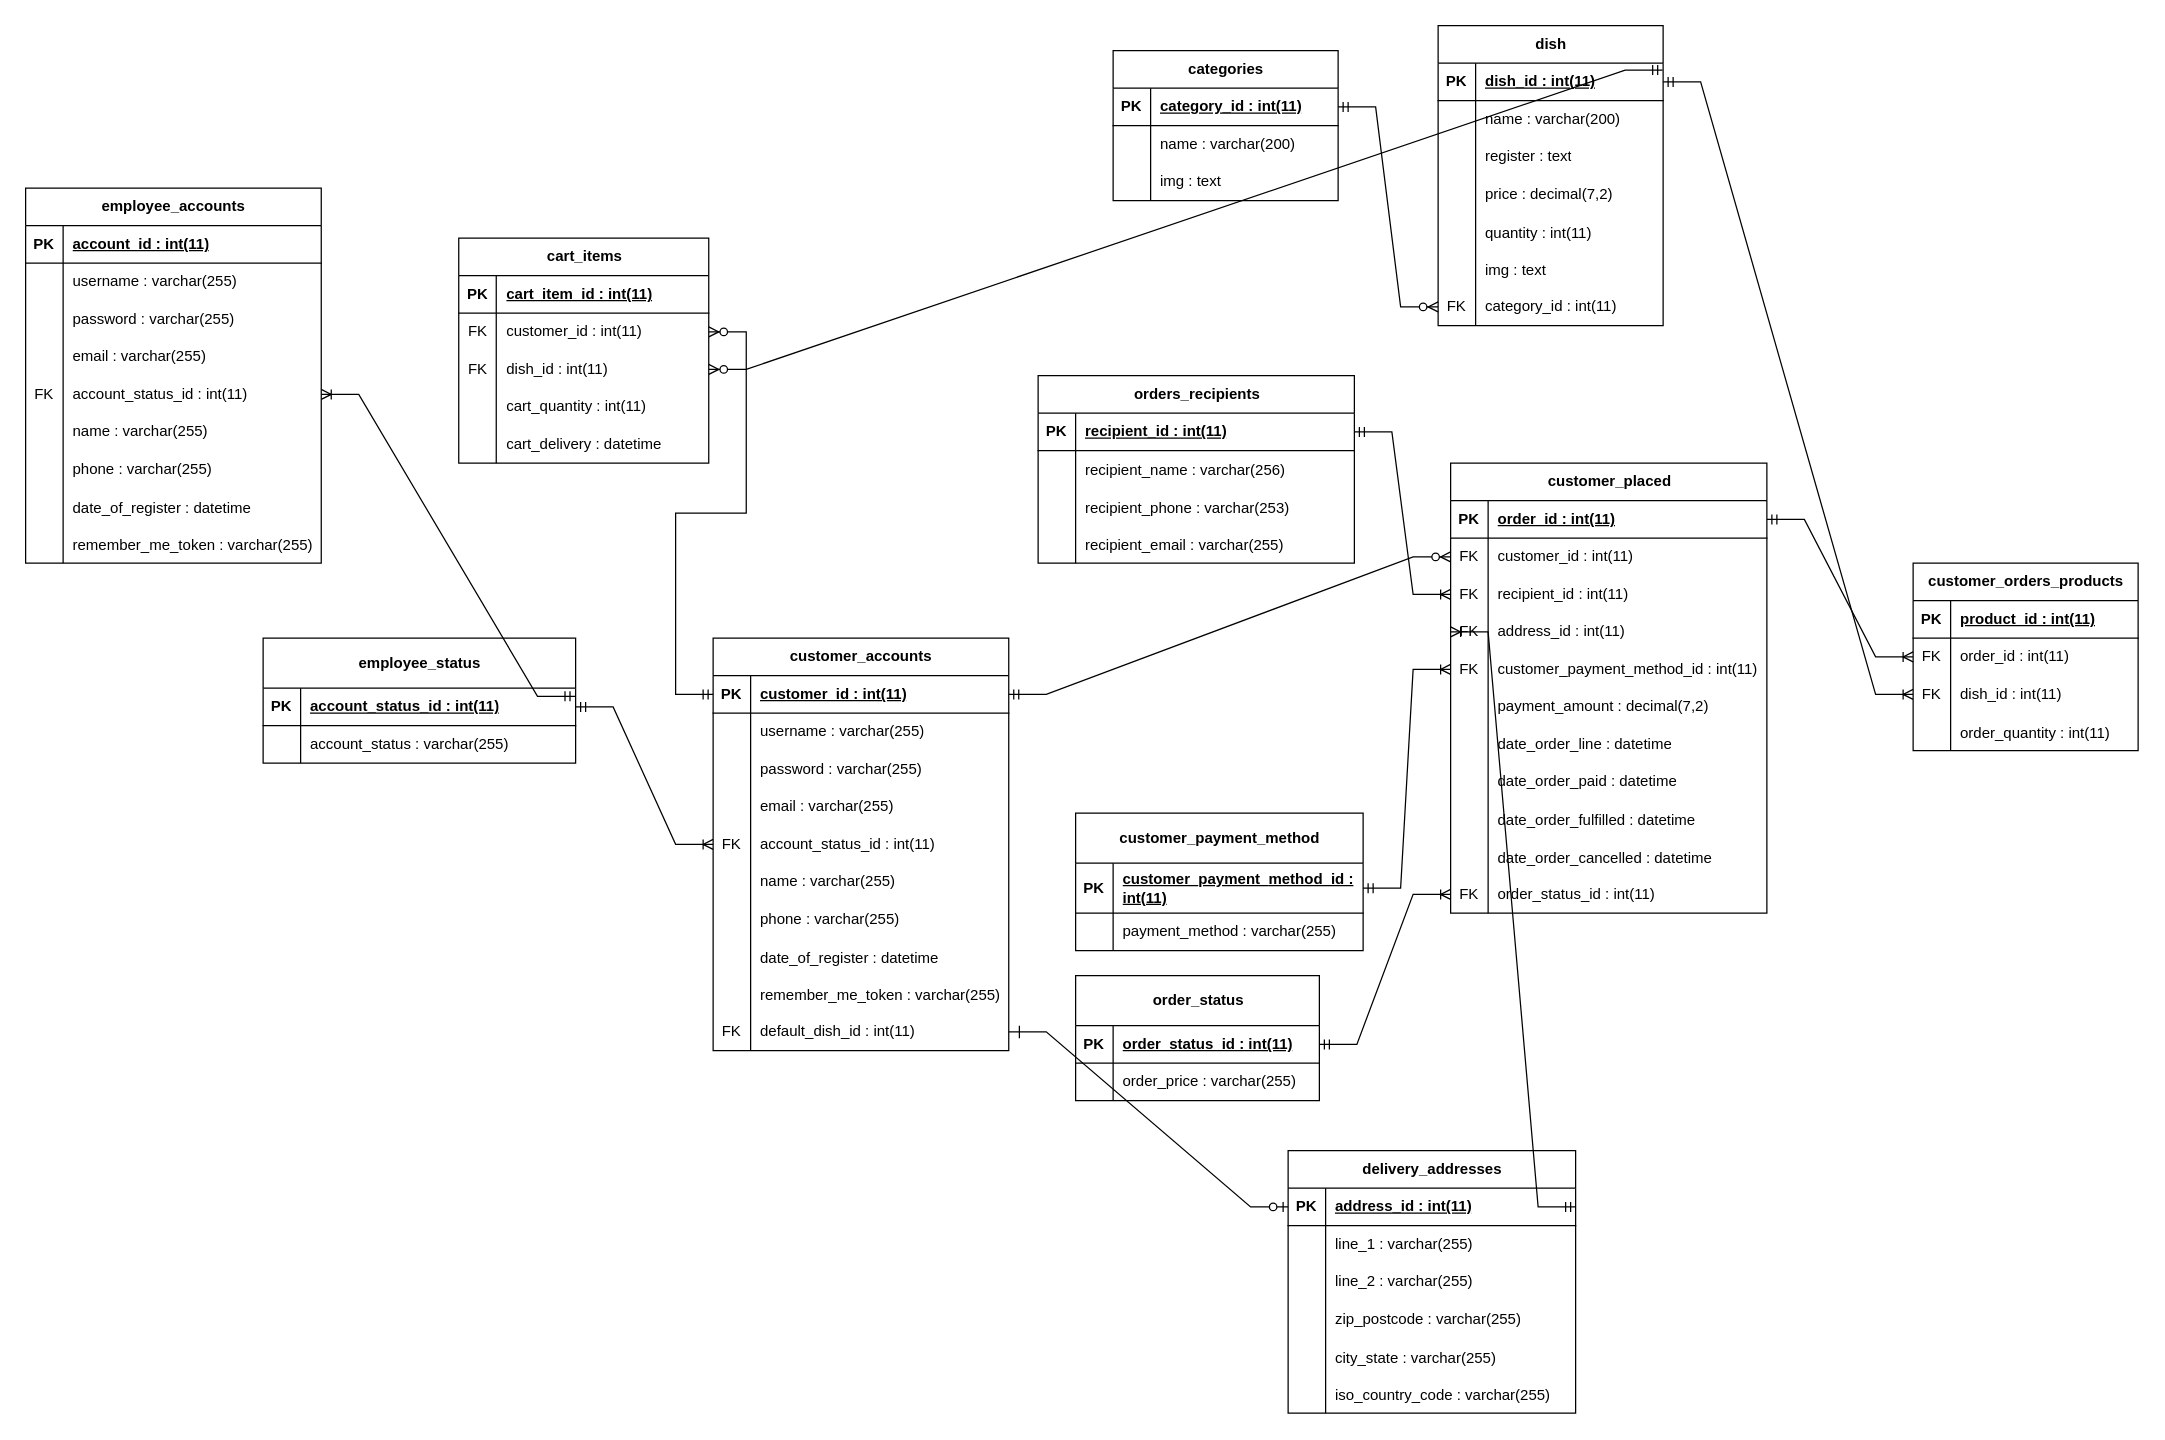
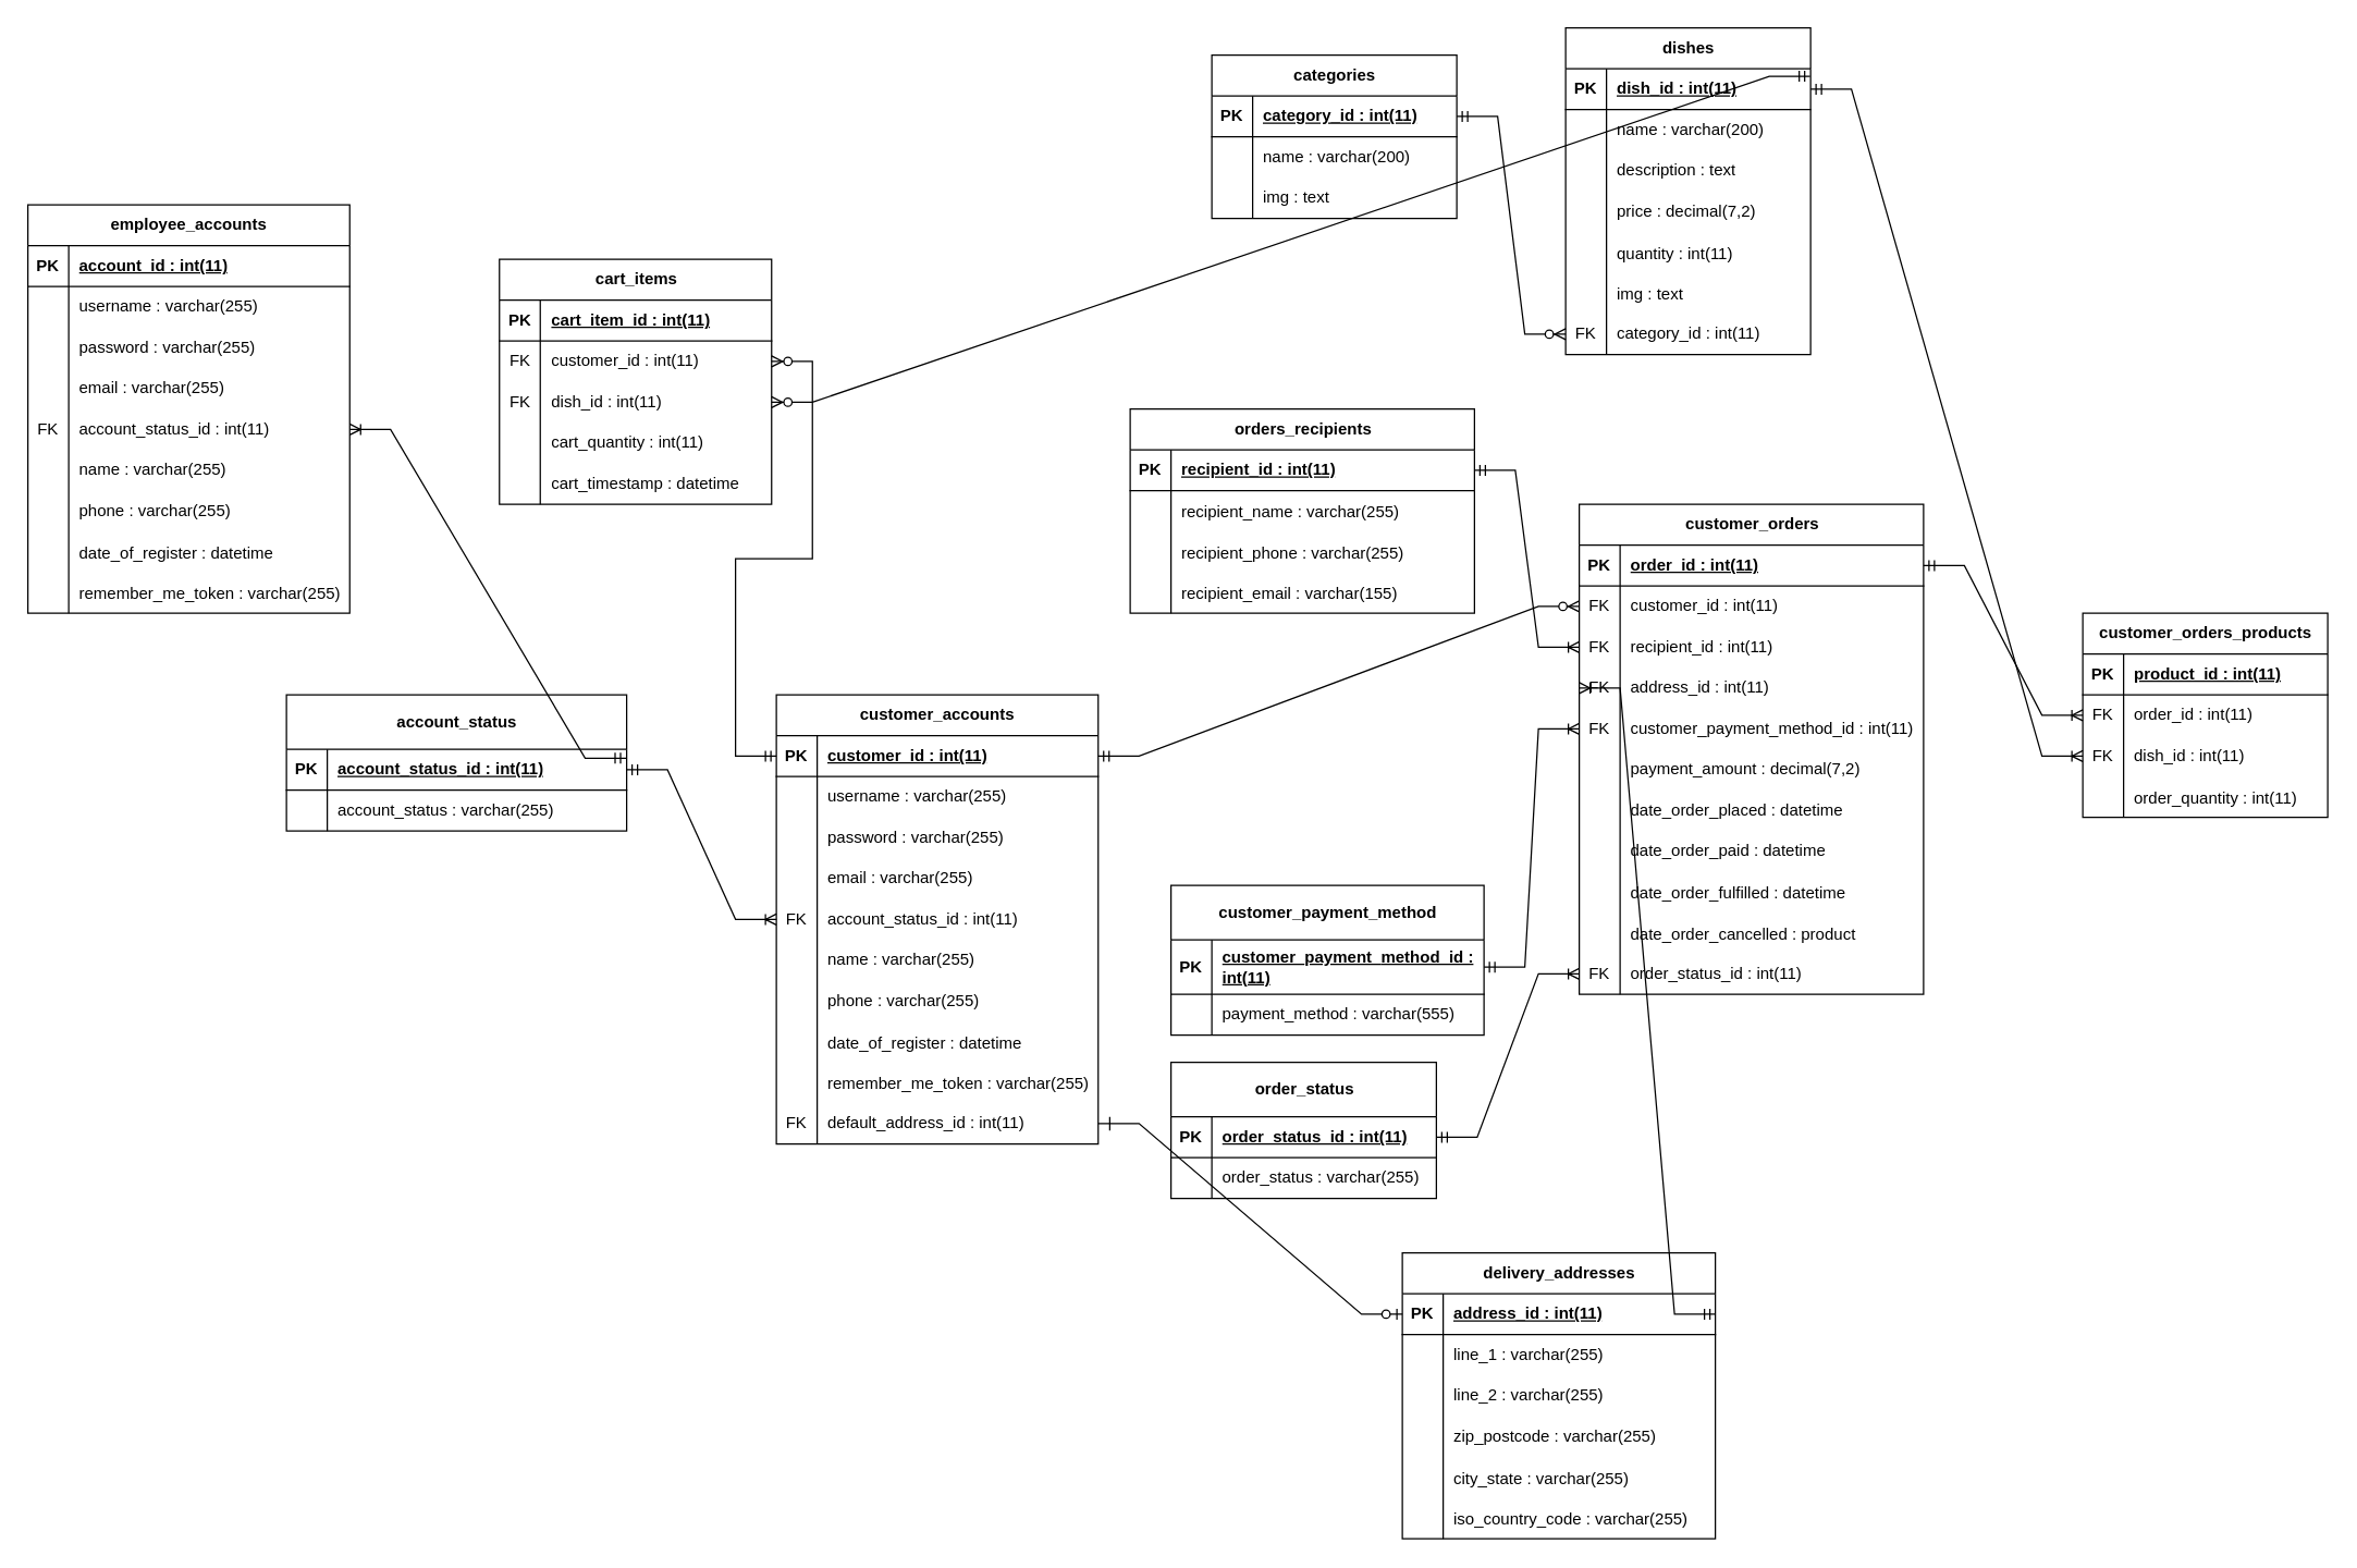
- <mxCell id="23" value="dish" style="shape=table;startSize=30;container=1;collapsible=1;childLayout=tableLayout;fixedRows=1;rowLines=0;fontStyle=1;align=center;resizeLast=1;html=1;fillColor=none;" parent="1" vertex="1"><mxGeometry x="1150" y="20" width="180" height="240" as="geometry"><mxRectangle x="280" y="220" width="80" height="30" as="alternateBounds" /></mxGeometry></mxCell>
+ <mxCell id="23" value="dishes" style="shape=table;startSize=30;container=1;collapsible=1;childLayout=tableLayout;fixedRows=1;rowLines=0;fontStyle=1;align=center;resizeLast=1;html=1;fillColor=none;" parent="1" vertex="1"><mxGeometry x="1150" y="20" width="180" height="240" as="geometry"><mxRectangle x="280" y="220" width="80" height="30" as="alternateBounds" /></mxGeometry></mxCell>
- <mxCell id="32" value="register : text" style="shape=partialRectangle;connectable=0;fillColor=none;top=0;left=0;bottom=0;right=0;align=left;spacingLeft=6;overflow=hidden;whiteSpace=wrap;html=1;" parent="30" vertex="1"><mxGeometry x="30" width="150" height="30" as="geometry"><mxRectangle width="150" height="30" as="alternateBounds" /></mxGeometry></mxCell>
+ <mxCell id="32" value="description : text" style="shape=partialRectangle;connectable=0;fillColor=none;top=0;left=0;bottom=0;right=0;align=left;spacingLeft=6;overflow=hidden;whiteSpace=wrap;html=1;" parent="30" vertex="1"><mxGeometry x="30" width="150" height="30" as="geometry"><mxRectangle width="150" height="30" as="alternateBounds" /></mxGeometry></mxCell>
- <mxCell id="84" value="cart_delivery : datetime" style="shape=partialRectangle;connectable=0;fillColor=none;top=0;left=0;bottom=0;right=0;align=left;spacingLeft=6;overflow=hidden;whiteSpace=wrap;html=1;" parent="82" vertex="1"><mxGeometry x="30" width="170" height="30" as="geometry"><mxRectangle width="170" height="30" as="alternateBounds" /></mxGeometry></mxCell>
+ <mxCell id="84" value="cart_timestamp : datetime" style="shape=partialRectangle;connectable=0;fillColor=none;top=0;left=0;bottom=0;right=0;align=left;spacingLeft=6;overflow=hidden;whiteSpace=wrap;html=1;" parent="82" vertex="1"><mxGeometry x="30" width="170" height="30" as="geometry"><mxRectangle width="170" height="30" as="alternateBounds" /></mxGeometry></mxCell>
- <mxCell id="206" value="recipient_name : varchar(256)" style="shape=partialRectangle;connectable=0;fillColor=none;top=0;left=0;bottom=0;right=0;align=left;spacingLeft=6;overflow=hidden;" parent="204" vertex="1"><mxGeometry x="30" width="223" height="30" as="geometry"><mxRectangle width="223" height="30" as="alternateBounds" /></mxGeometry></mxCell>
+ <mxCell id="206" value="recipient_name : varchar(255)" style="shape=partialRectangle;connectable=0;fillColor=none;top=0;left=0;bottom=0;right=0;align=left;spacingLeft=6;overflow=hidden;" parent="204" vertex="1"><mxGeometry x="30" width="223" height="30" as="geometry"><mxRectangle width="223" height="30" as="alternateBounds" /></mxGeometry></mxCell>
- <mxCell id="85" value="customer_placed" style="shape=table;startSize=30;container=1;collapsible=1;childLayout=tableLayout;fixedRows=1;rowLines=0;fontStyle=1;align=center;resizeLast=1;html=1;fillColor=none;" parent="1" vertex="1"><mxGeometry x="1160" y="370" width="253" height="360" as="geometry"><mxRectangle x="280" y="220" width="80" height="30" as="alternateBounds" /></mxGeometry></mxCell>
+ <mxCell id="85" value="customer_orders" style="shape=table;startSize=30;container=1;collapsible=1;childLayout=tableLayout;fixedRows=1;rowLines=0;fontStyle=1;align=center;resizeLast=1;html=1;fillColor=none;" parent="1" vertex="1"><mxGeometry x="1160" y="370" width="253" height="360" as="geometry"><mxRectangle x="280" y="220" width="80" height="30" as="alternateBounds" /></mxGeometry></mxCell>
- <mxCell id="209" value="recipient_phone : varchar(253)" style="shape=partialRectangle;connectable=0;fillColor=none;top=0;left=0;bottom=0;right=0;align=left;spacingLeft=6;overflow=hidden;" parent="207" vertex="1"><mxGeometry x="30" width="223" height="30" as="geometry"><mxRectangle width="223" height="30" as="alternateBounds" /></mxGeometry></mxCell>
+ <mxCell id="209" value="recipient_phone : varchar(255)" style="shape=partialRectangle;connectable=0;fillColor=none;top=0;left=0;bottom=0;right=0;align=left;spacingLeft=6;overflow=hidden;" parent="207" vertex="1"><mxGeometry x="30" width="223" height="30" as="geometry"><mxRectangle width="223" height="30" as="alternateBounds" /></mxGeometry></mxCell>
- <mxCell id="212" value="recipient_email : varchar(255)" style="shape=partialRectangle;connectable=0;fillColor=none;top=0;left=0;bottom=0;right=0;align=left;spacingLeft=6;overflow=hidden;" parent="210" vertex="1"><mxGeometry x="30" width="223" height="30" as="geometry"><mxRectangle width="223" height="30" as="alternateBounds" /></mxGeometry></mxCell>
+ <mxCell id="212" value="recipient_email : varchar(155)" style="shape=partialRectangle;connectable=0;fillColor=none;top=0;left=0;bottom=0;right=0;align=left;spacingLeft=6;overflow=hidden;" parent="210" vertex="1"><mxGeometry x="30" width="223" height="30" as="geometry"><mxRectangle width="223" height="30" as="alternateBounds" /></mxGeometry></mxCell>
- <mxCell id="9" value="employee_status" style="shape=table;startSize=40;container=1;collapsible=1;childLayout=tableLayout;fixedRows=1;rowLines=0;fontStyle=1;align=center;resizeLast=1;html=1;fillColor=none;" parent="1" vertex="1"><mxGeometry x="210" y="510" width="250" height="100" as="geometry" /></mxCell>
+ <mxCell id="9" value="account_status" style="shape=table;startSize=40;container=1;collapsible=1;childLayout=tableLayout;fixedRows=1;rowLines=0;fontStyle=1;align=center;resizeLast=1;html=1;fillColor=none;" parent="1" vertex="1"><mxGeometry x="210" y="510" width="250" height="100" as="geometry" /></mxCell>
- <mxCell id="106" value="date_order_line : datetime" style="shape=partialRectangle;connectable=0;fillColor=none;top=0;left=0;bottom=0;right=0;align=left;spacingLeft=6;overflow=hidden;whiteSpace=wrap;html=1;" parent="104" vertex="1"><mxGeometry x="30" width="223" height="30" as="geometry"><mxRectangle width="223" height="30" as="alternateBounds" /></mxGeometry></mxCell>
+ <mxCell id="106" value="date_order_placed : datetime" style="shape=partialRectangle;connectable=0;fillColor=none;top=0;left=0;bottom=0;right=0;align=left;spacingLeft=6;overflow=hidden;whiteSpace=wrap;html=1;" parent="104" vertex="1"><mxGeometry x="30" width="223" height="30" as="geometry"><mxRectangle width="223" height="30" as="alternateBounds" /></mxGeometry></mxCell>
- <mxCell id="115" value="date_order_cancelled : datetime" style="shape=partialRectangle;connectable=0;fillColor=none;top=0;left=0;bottom=0;right=0;align=left;spacingLeft=6;overflow=hidden;" parent="113" vertex="1"><mxGeometry x="30" width="223" height="30" as="geometry"><mxRectangle width="223" height="30" as="alternateBounds" /></mxGeometry></mxCell>
+ <mxCell id="115" value="date_order_cancelled : product" style="shape=partialRectangle;connectable=0;fillColor=none;top=0;left=0;bottom=0;right=0;align=left;spacingLeft=6;overflow=hidden;" parent="113" vertex="1"><mxGeometry x="30" width="223" height="30" as="geometry"><mxRectangle width="223" height="30" as="alternateBounds" /></mxGeometry></mxCell>
- <mxCell id="22" value="payment_method : varchar(255)" style="shape=partialRectangle;connectable=0;fillColor=none;top=0;left=0;bottom=0;right=0;align=left;spacingLeft=6;overflow=hidden;whiteSpace=wrap;html=1;" parent="20" vertex="1"><mxGeometry x="30" width="200" height="30" as="geometry"><mxRectangle width="200" height="30" as="alternateBounds" /></mxGeometry></mxCell>
+ <mxCell id="22" value="payment_method : varchar(555)" style="shape=partialRectangle;connectable=0;fillColor=none;top=0;left=0;bottom=0;right=0;align=left;spacingLeft=6;overflow=hidden;whiteSpace=wrap;html=1;" parent="20" vertex="1"><mxGeometry x="30" width="200" height="30" as="geometry"><mxRectangle width="200" height="30" as="alternateBounds" /></mxGeometry></mxCell>
- <mxCell id="149" value="default_dish_id : int(11)" style="shape=partialRectangle;connectable=0;fillColor=none;top=0;left=0;bottom=0;right=0;align=left;spacingLeft=6;fontStyle=0;overflow=hidden;whiteSpace=wrap;html=1;" vertex="1" parent="147"><mxGeometry x="30" width="206.5" height="30" as="geometry"><mxRectangle width="206.5" height="30" as="alternateBounds" /></mxGeometry></mxCell>
+ <mxCell id="149" value="default_address_id : int(11)" style="shape=partialRectangle;connectable=0;fillColor=none;top=0;left=0;bottom=0;right=0;align=left;spacingLeft=6;fontStyle=0;overflow=hidden;whiteSpace=wrap;html=1;" vertex="1" parent="147"><mxGeometry x="30" width="206.5" height="30" as="geometry"><mxRectangle width="206.5" height="30" as="alternateBounds" /></mxGeometry></mxCell>
- <mxCell id="8" value="order_price : varchar(255)" style="shape=partialRectangle;connectable=0;fillColor=none;top=0;left=0;bottom=0;right=0;align=left;spacingLeft=6;overflow=hidden;whiteSpace=wrap;html=1;" parent="6" vertex="1"><mxGeometry x="30" width="165" height="30" as="geometry"><mxRectangle width="165" height="30" as="alternateBounds" /></mxGeometry></mxCell>
+ <mxCell id="8" value="order_status : varchar(255)" style="shape=partialRectangle;connectable=0;fillColor=none;top=0;left=0;bottom=0;right=0;align=left;spacingLeft=6;overflow=hidden;whiteSpace=wrap;html=1;" parent="6" vertex="1"><mxGeometry x="30" width="165" height="30" as="geometry"><mxRectangle width="165" height="30" as="alternateBounds" /></mxGeometry></mxCell>
